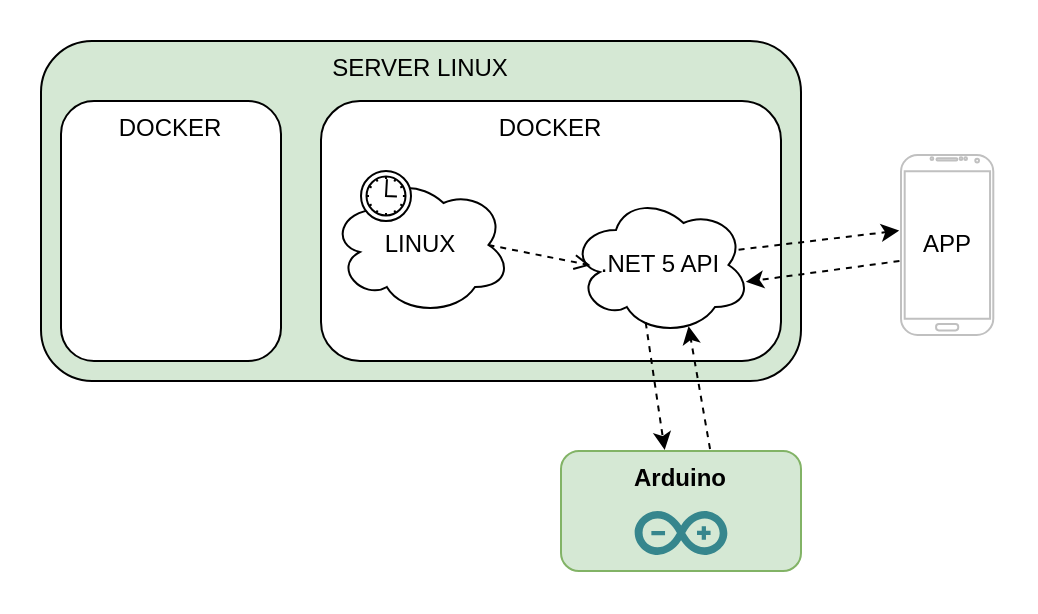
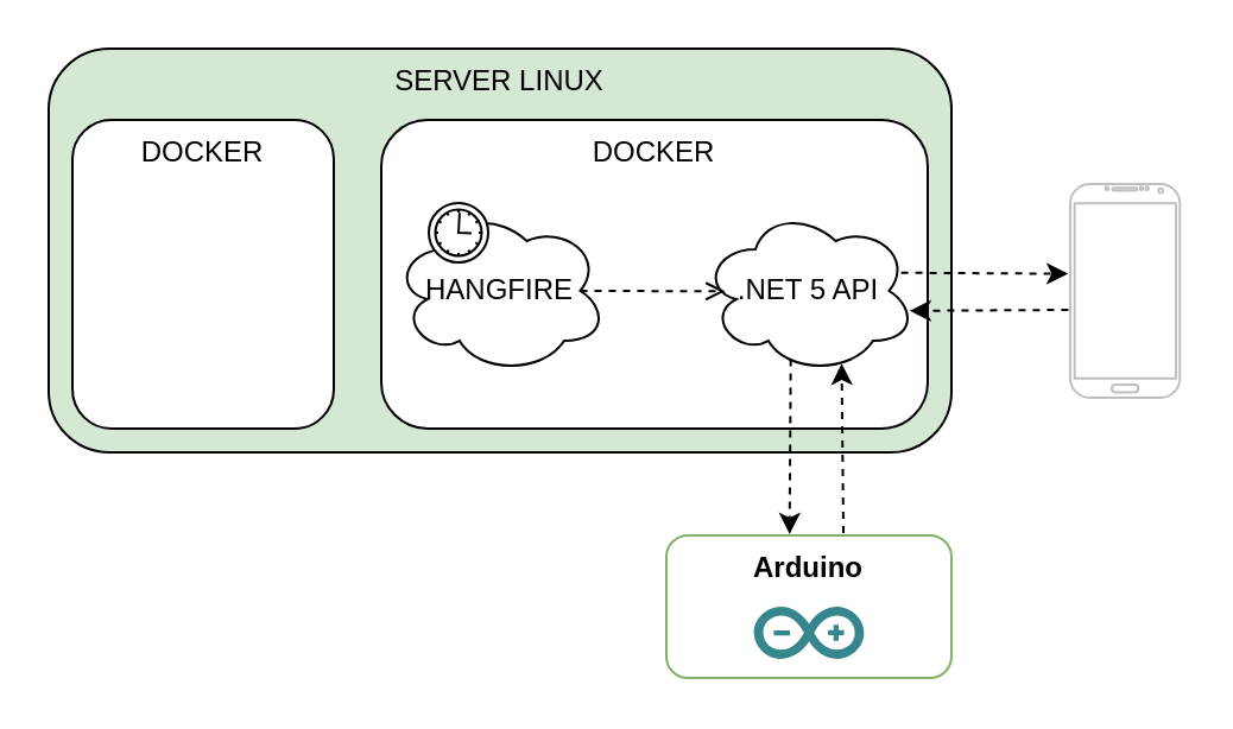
- <mxCell id="8" value="LINUX" style="ellipse;shape=cloud;whiteSpace=wrap;html=1;align=center;" parent="1" vertex="1"><mxGeometry x="165" y="87" width="90" height="70" as="geometry" /></mxCell>
+ <mxCell id="8" value="HANGFIRE" style="ellipse;shape=cloud;whiteSpace=wrap;html=1;align=center;" parent="1" vertex="1"><mxGeometry x="165" y="87" width="90" height="70" as="geometry" /></mxCell>
- <mxCell id="7" value="APP" style="text;html=1;align=center;verticalAlign=middle;resizable=0;points=[];autosize=1;" parent="5" vertex="1"><mxGeometry x="3.08" y="35" width="40" height="20" as="geometry" /></mxCell>
- <mxCell id="9" value=".NET 5 API" style="ellipse;shape=cloud;whiteSpace=wrap;html=1;align=center;" parent="1" vertex="1"><mxGeometry x="285" y="97" width="90" height="70" as="geometry" /></mxCell>
+ <mxCell id="9" value=".NET 5 API" style="ellipse;shape=cloud;whiteSpace=wrap;html=1;align=center;" parent="1" vertex="1"><mxGeometry x="295" y="87" width="90" height="70" as="geometry" /></mxCell>
- <mxCell id="11" value="Arduino" style="rounded=1;whiteSpace=wrap;html=1;horizontal=1;verticalAlign=top;fillColor=#d5e8d4;strokeColor=#82b366;fontStyle=1;fontColor=#000000;" parent="10" vertex="1"><mxGeometry width="120" height="60" as="geometry" /></mxCell>
+ <mxCell id="11" value="Arduino" style="rounded=1;whiteSpace=wrap;html=1;horizontal=1;verticalAlign=top;fillColor=#ffffff;strokeColor=#82b366;fontStyle=1;fontColor=#000000;" parent="10" vertex="1"><mxGeometry width="120" height="60" as="geometry" /></mxCell>
